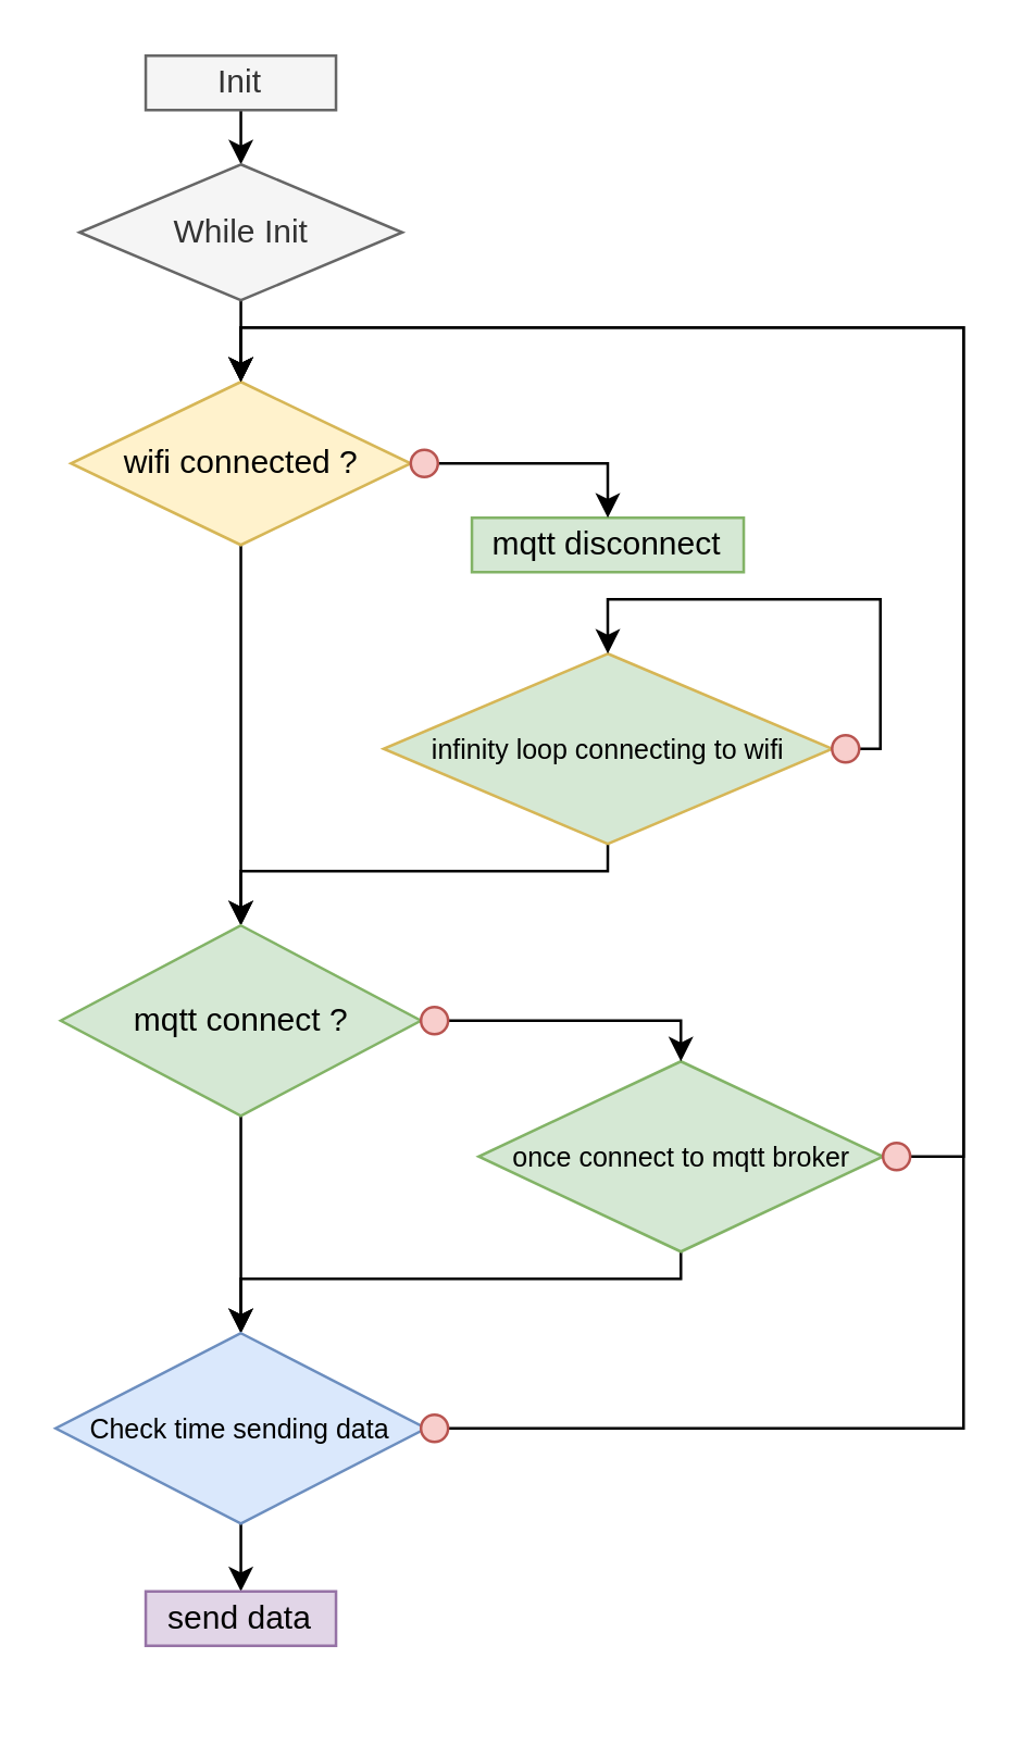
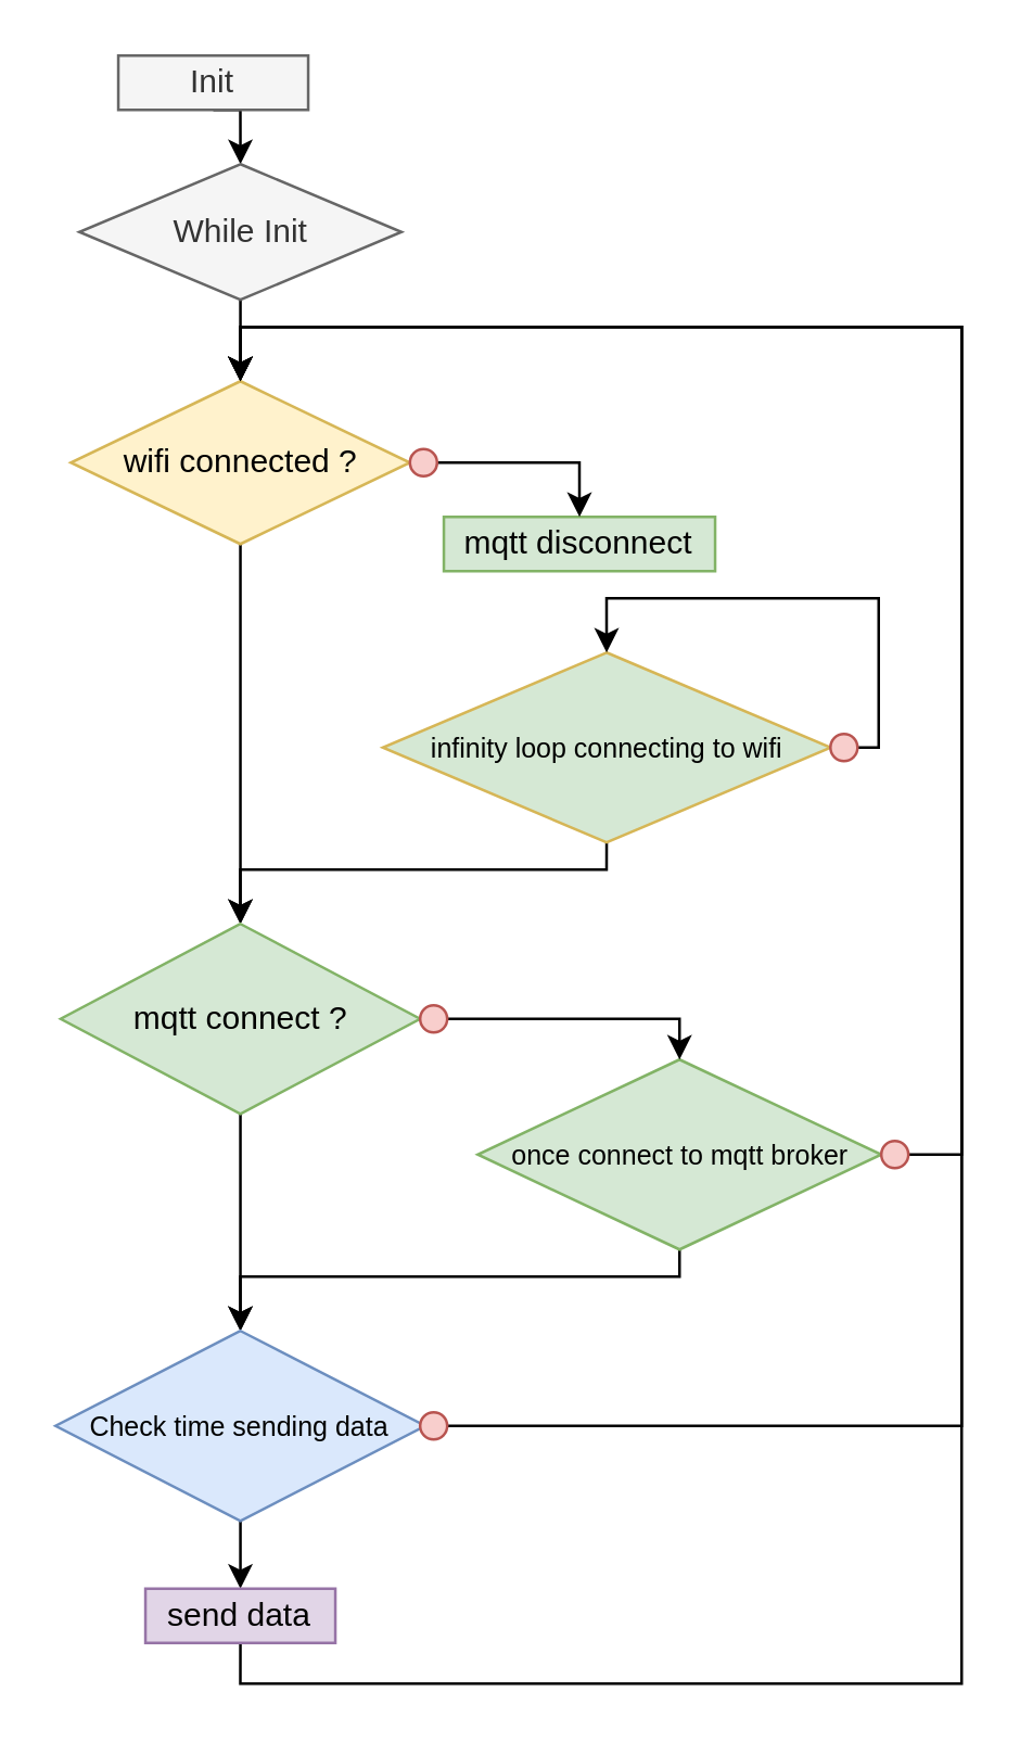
- <mxCell id="16" value="Init" style="rounded=0;whiteSpace=wrap;html=1;fillColor=#f5f5f5;strokeColor=#666666;fontColor=#333333;" vertex="1" parent="1"><mxGeometry x="53.12" y="20" width="70" height="20" as="geometry" /></mxCell>
+ <mxCell id="16" value="Init" style="rounded=0;whiteSpace=wrap;html=1;fillColor=#f5f5f5;strokeColor=#666666;fontColor=#333333;" vertex="1" parent="1"><mxGeometry x="43.12" y="20" width="70" height="20" as="geometry" /></mxCell>
- <mxCell id="4" value="mqtt disconnect" style="rounded=0;whiteSpace=wrap;html=1;fillColor=#d5e8d4;strokeColor=#82b366;" vertex="1" parent="1"><mxGeometry x="173.12" y="190" width="100" height="20" as="geometry" /></mxCell>
+ <mxCell id="4" value="mqtt disconnect" style="rounded=0;whiteSpace=wrap;html=1;fillColor=#d5e8d4;strokeColor=#82b366;" vertex="1" parent="1"><mxGeometry x="163.12" y="190" width="100" height="20" as="geometry" /></mxCell>
+ <mxCell id="13" style="edgeStyle=orthogonalEdgeStyle;rounded=0;orthogonalLoop=1;jettySize=auto;html=1;exitX=0.5;exitY=1;exitDx=0;exitDy=0;endArrow=classic;endFill=1;entryX=0.5;entryY=0;entryDx=0;entryDy=0;" edge="1" parent="1" source="14" target="3"><mxGeometry relative="1" as="geometry"><mxPoint x="404.37" y="570" as="targetPoint" /><Array as="points"><mxPoint x="88" y="620" /><mxPoint x="354" y="620" /><mxPoint x="354" y="120" /><mxPoint x="88" y="120" /></Array></mxGeometry></mxCell>
